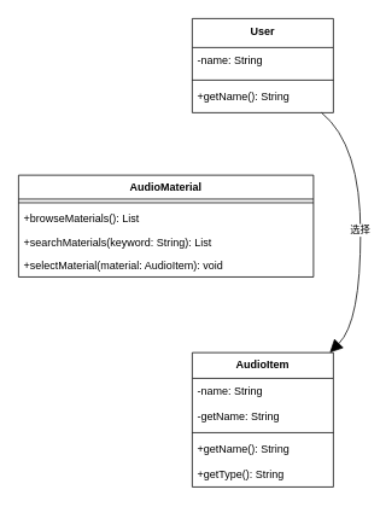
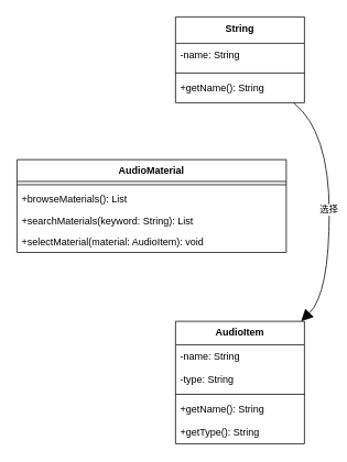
- <mxCell id="2" value="User" style="swimlane;fontStyle=1;align=center;verticalAlign=top;childLayout=stackLayout;horizontal=1;startSize=32;horizontalStack=0;resizeParent=1;resizeParentMax=0;resizeLast=0;collapsible=0;marginBottom=0;" vertex="1" parent="1"><mxGeometry x="212" y="20" width="156" height="104" as="geometry" /></mxCell>
+ <mxCell id="2" value="String" style="swimlane;fontStyle=1;align=center;verticalAlign=top;childLayout=stackLayout;horizontal=1;startSize=32;horizontalStack=0;resizeParent=1;resizeParentMax=0;resizeLast=0;collapsible=0;marginBottom=0;" vertex="1" parent="1"><mxGeometry x="212" y="20" width="156" height="104" as="geometry" /></mxCell>
- <mxCell id="13" value="-getName: String" style="text;strokeColor=none;fillColor=none;align=left;verticalAlign=top;spacingLeft=4;spacingRight=4;overflow=hidden;rotatable=0;points=[[0,0.5],[1,0.5]];portConstraint=eastwest;" vertex="1" parent="11"><mxGeometry y="56.4" width="156" height="28" as="geometry" /></mxCell>
+ <mxCell id="13" value="-type: String" style="text;strokeColor=none;fillColor=none;align=left;verticalAlign=top;spacingLeft=4;spacingRight=4;overflow=hidden;rotatable=0;points=[[0,0.5],[1,0.5]];portConstraint=eastwest;" vertex="1" parent="11"><mxGeometry y="56.4" width="156" height="28" as="geometry" /></mxCell>
